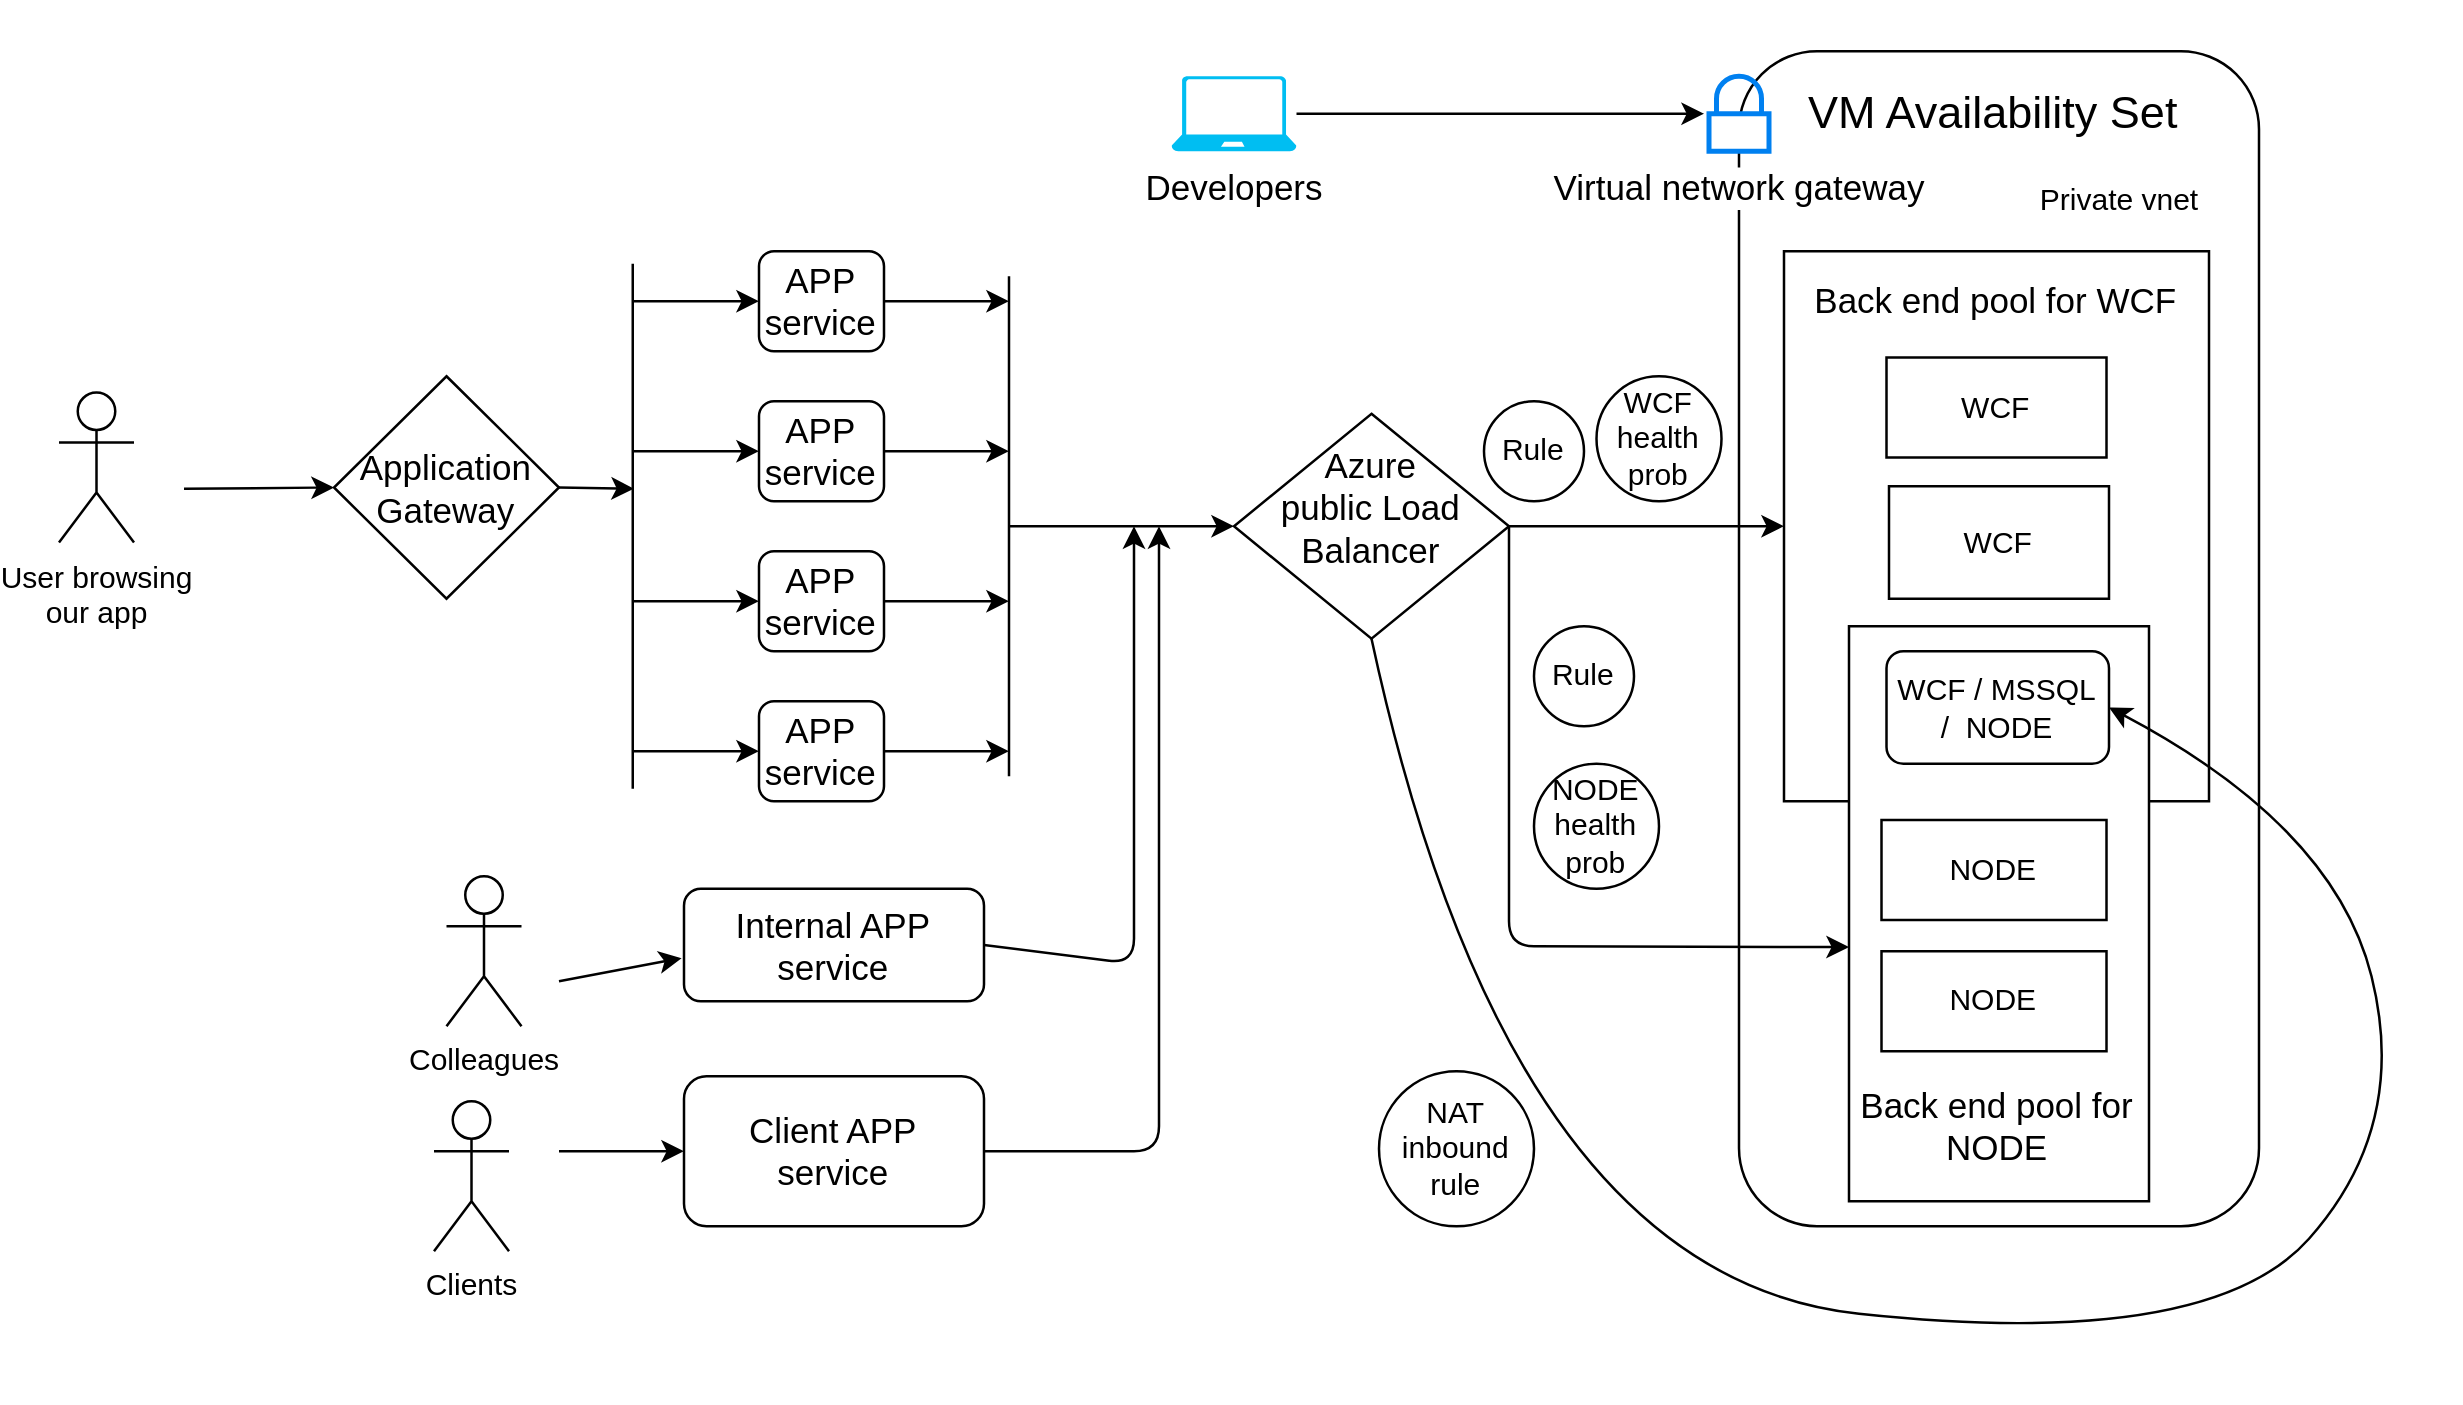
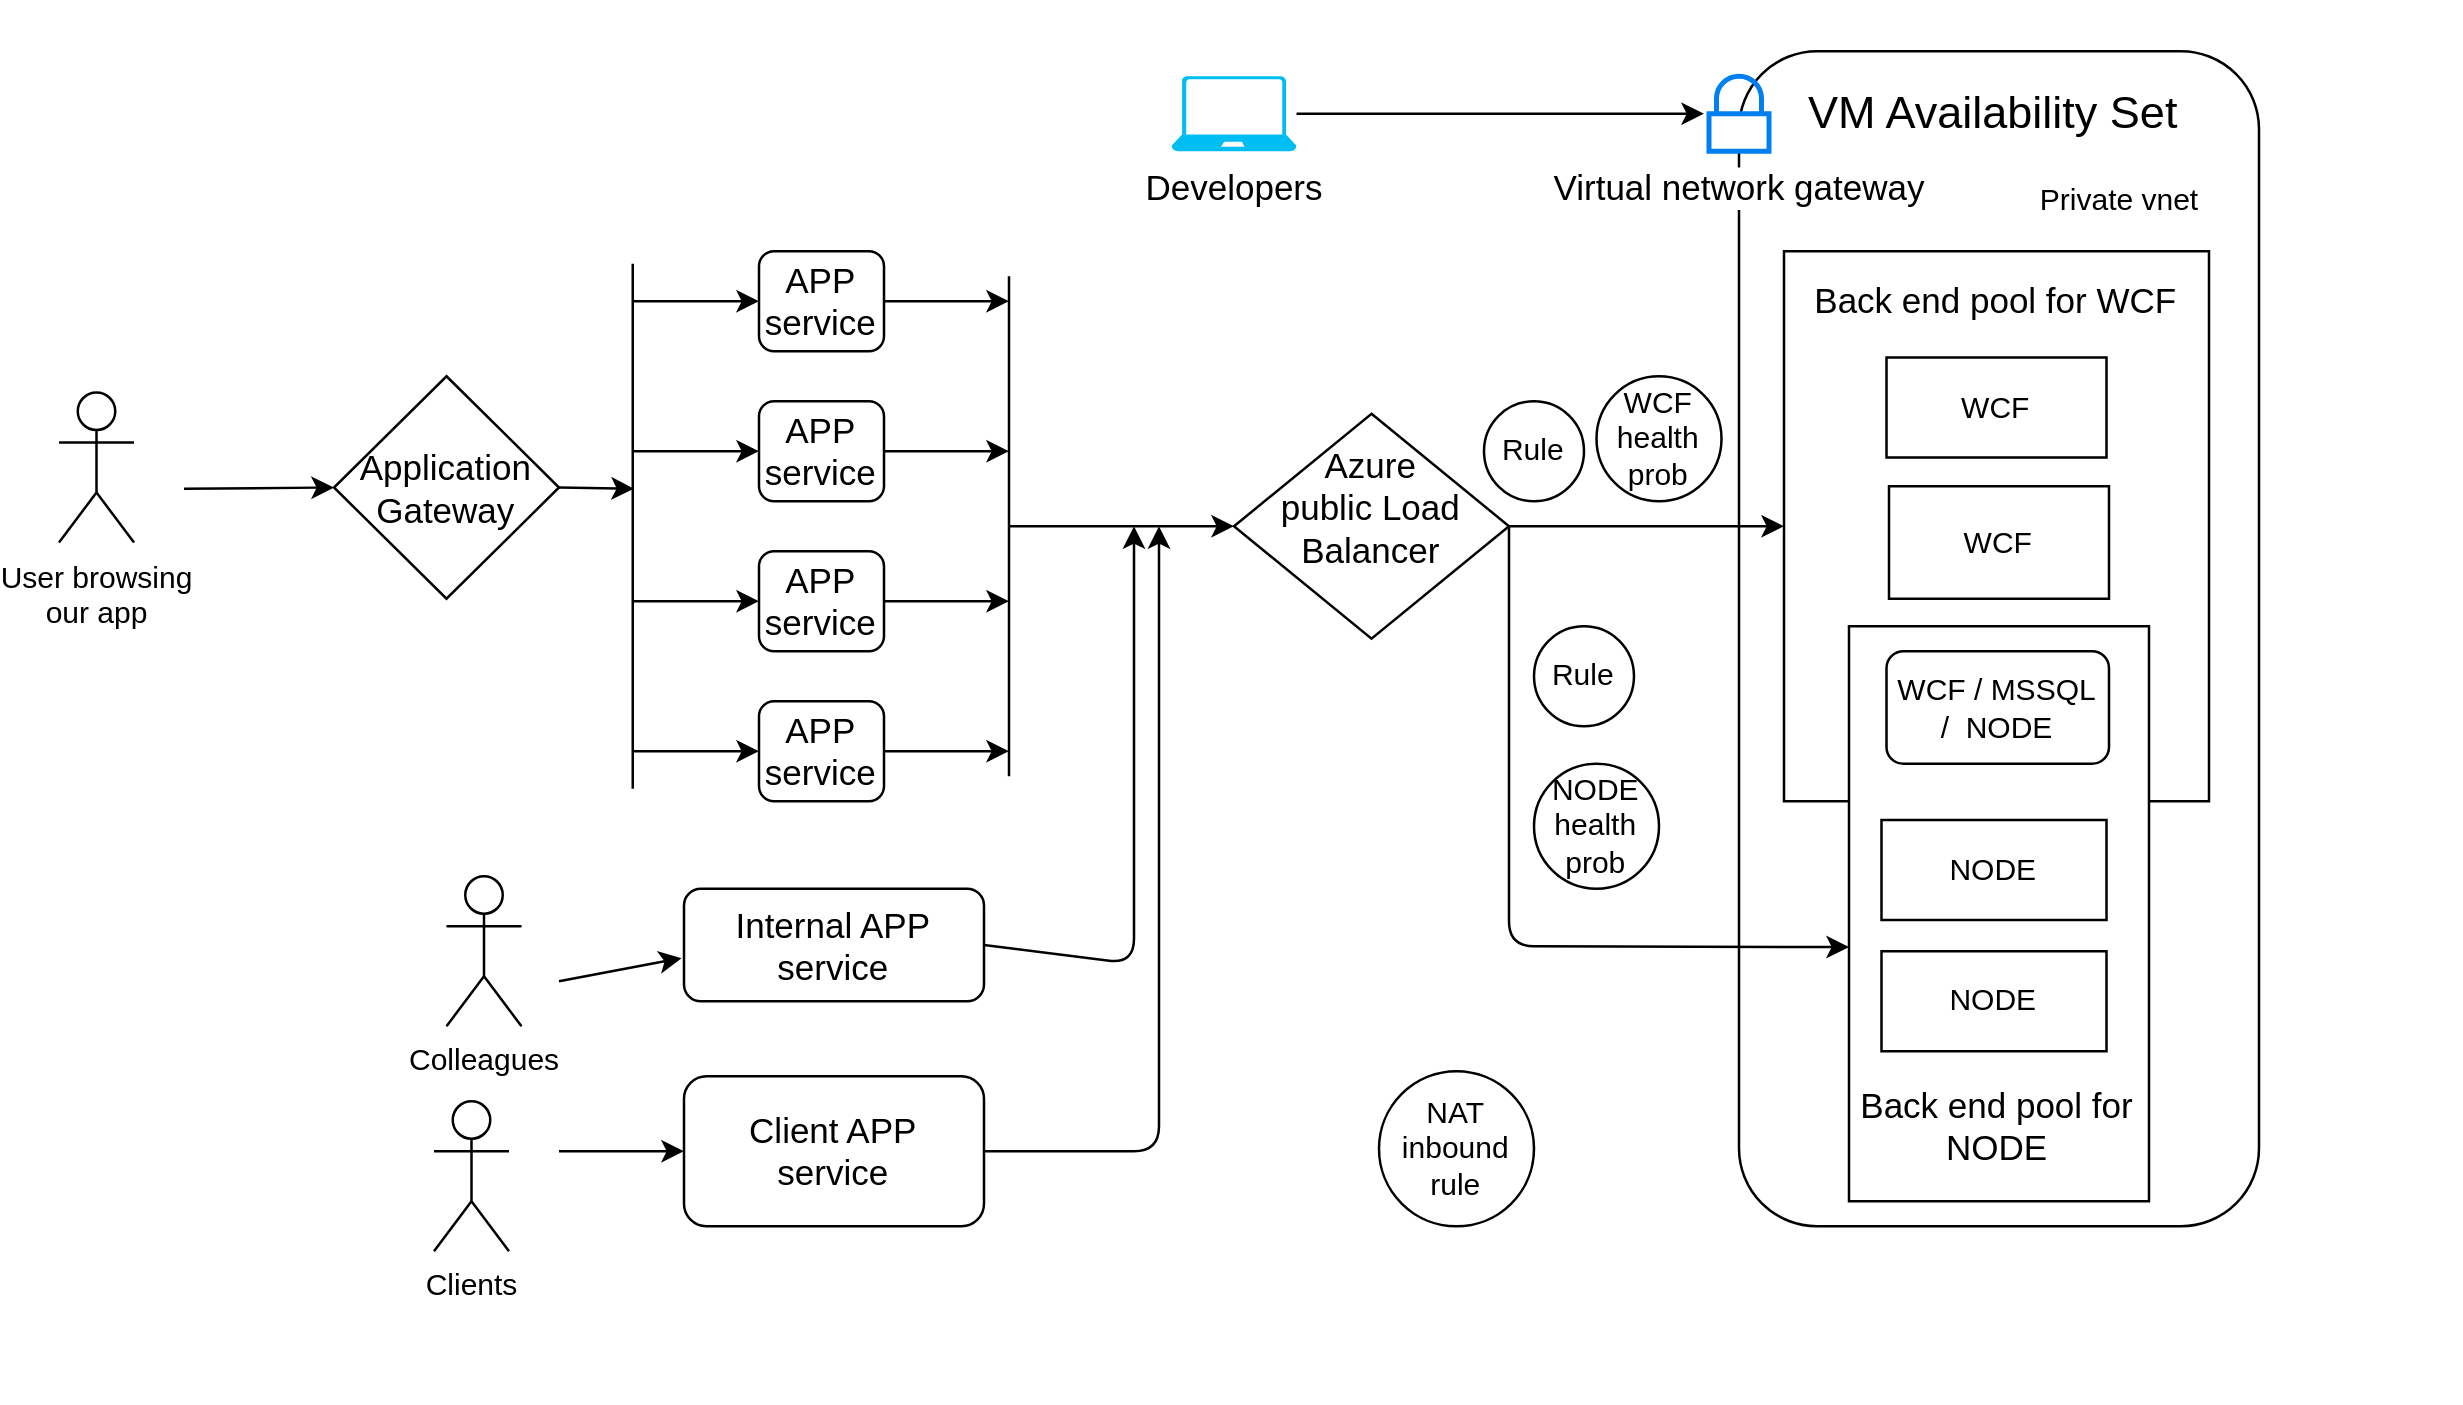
- <mxCell id="21" value="" style="curved=1;endArrow=classic;html=1;exitX=0.5;exitY=1;exitDx=0;exitDy=0;entryX=1;entryY=0.5;entryDx=0;entryDy=0;" parent="1" source="13" target="8" edge="1"><mxGeometry width="50" height="50" relative="1" as="geometry"><mxPoint x="480" y="560" as="sourcePoint" /><mxPoint x="1030" y="340" as="targetPoint" /><Array as="points"><mxPoint x="600" y="510" /><mxPoint x="880" y="540" /><mxPoint x="960" y="450" /><mxPoint x="930" y="330" /></Array></mxGeometry></mxCell>
